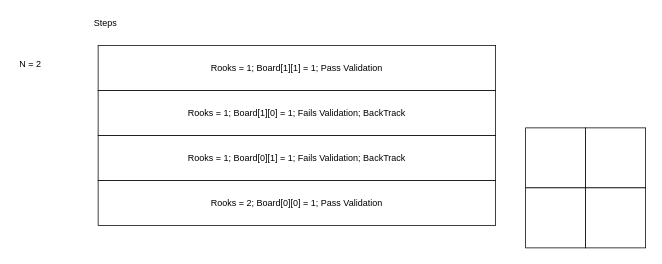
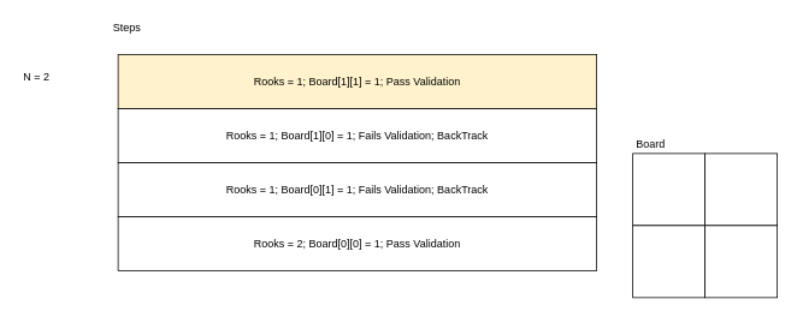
- <mxCell id="5" value="Rooks = 1; Board[1][1] = 1; Pass Validation" style="rounded=0;whiteSpace=wrap;html=1;" vertex="1" parent="1"><mxGeometry x="130" y="60" width="530" height="60" as="geometry" /></mxCell>
+ <mxCell id="5" value="Rooks = 1; Board[1][1] = 1; Pass Validation" style="rounded=0;whiteSpace=wrap;html=1;fillColor=#fff2cc;" vertex="1" parent="1"><mxGeometry x="130" y="60" width="530" height="60" as="geometry" /></mxCell>
+ <mxCell id="11" value="Board" style="text;html=1;strokeColor=none;fillColor=none;align=center;verticalAlign=middle;whiteSpace=wrap;rounded=0;" vertex="1" parent="1"><mxGeometry x="700" y="150" width="40" height="20" as="geometry" /></mxCell>
